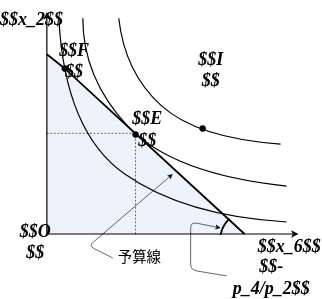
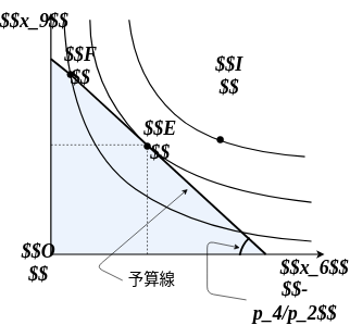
- <mxCell id="10" value="&lt;b&gt;&lt;i&gt;$$x_2$$&lt;/i&gt;&lt;/b&gt;" style="text;html=1;strokeColor=none;fillColor=none;align=center;verticalAlign=middle;whiteSpace=wrap;rounded=0;fontFamily=Times New Roman;fontSize=30;" parent="1" vertex="1"><mxGeometry x="20" y="20" width="50" height="20" as="geometry" /></mxCell>
+ <mxCell id="10" value="&lt;b&gt;&lt;i&gt;$$x_9$$&lt;/i&gt;&lt;/b&gt;" style="text;html=1;strokeColor=none;fillColor=none;align=center;verticalAlign=middle;whiteSpace=wrap;rounded=0;fontFamily=Times New Roman;fontSize=30;" parent="1" vertex="1"><mxGeometry x="20" y="20" width="50" height="20" as="geometry" /></mxCell>
